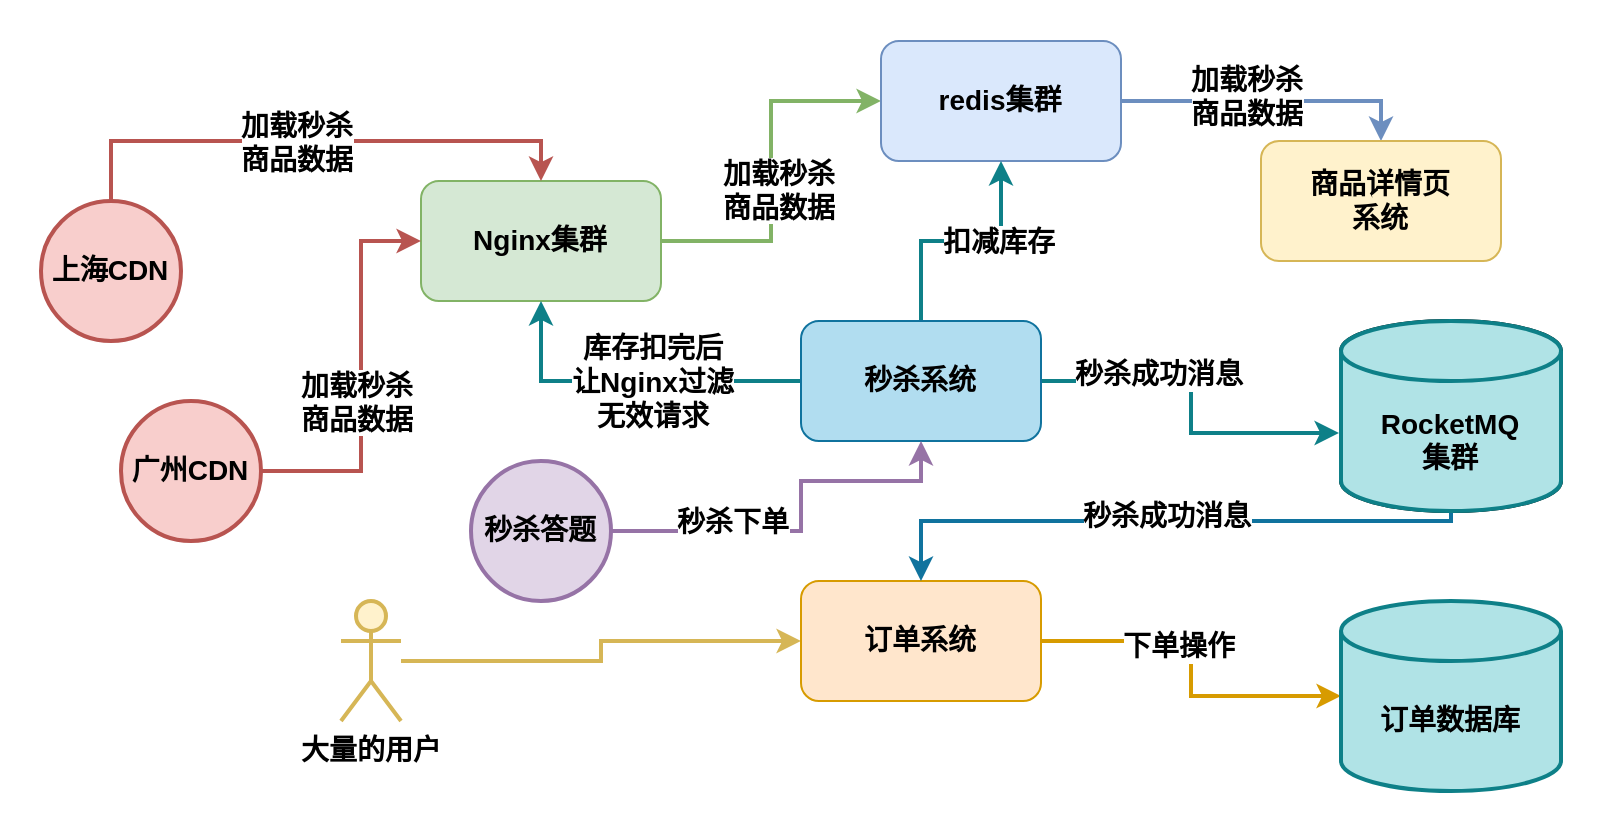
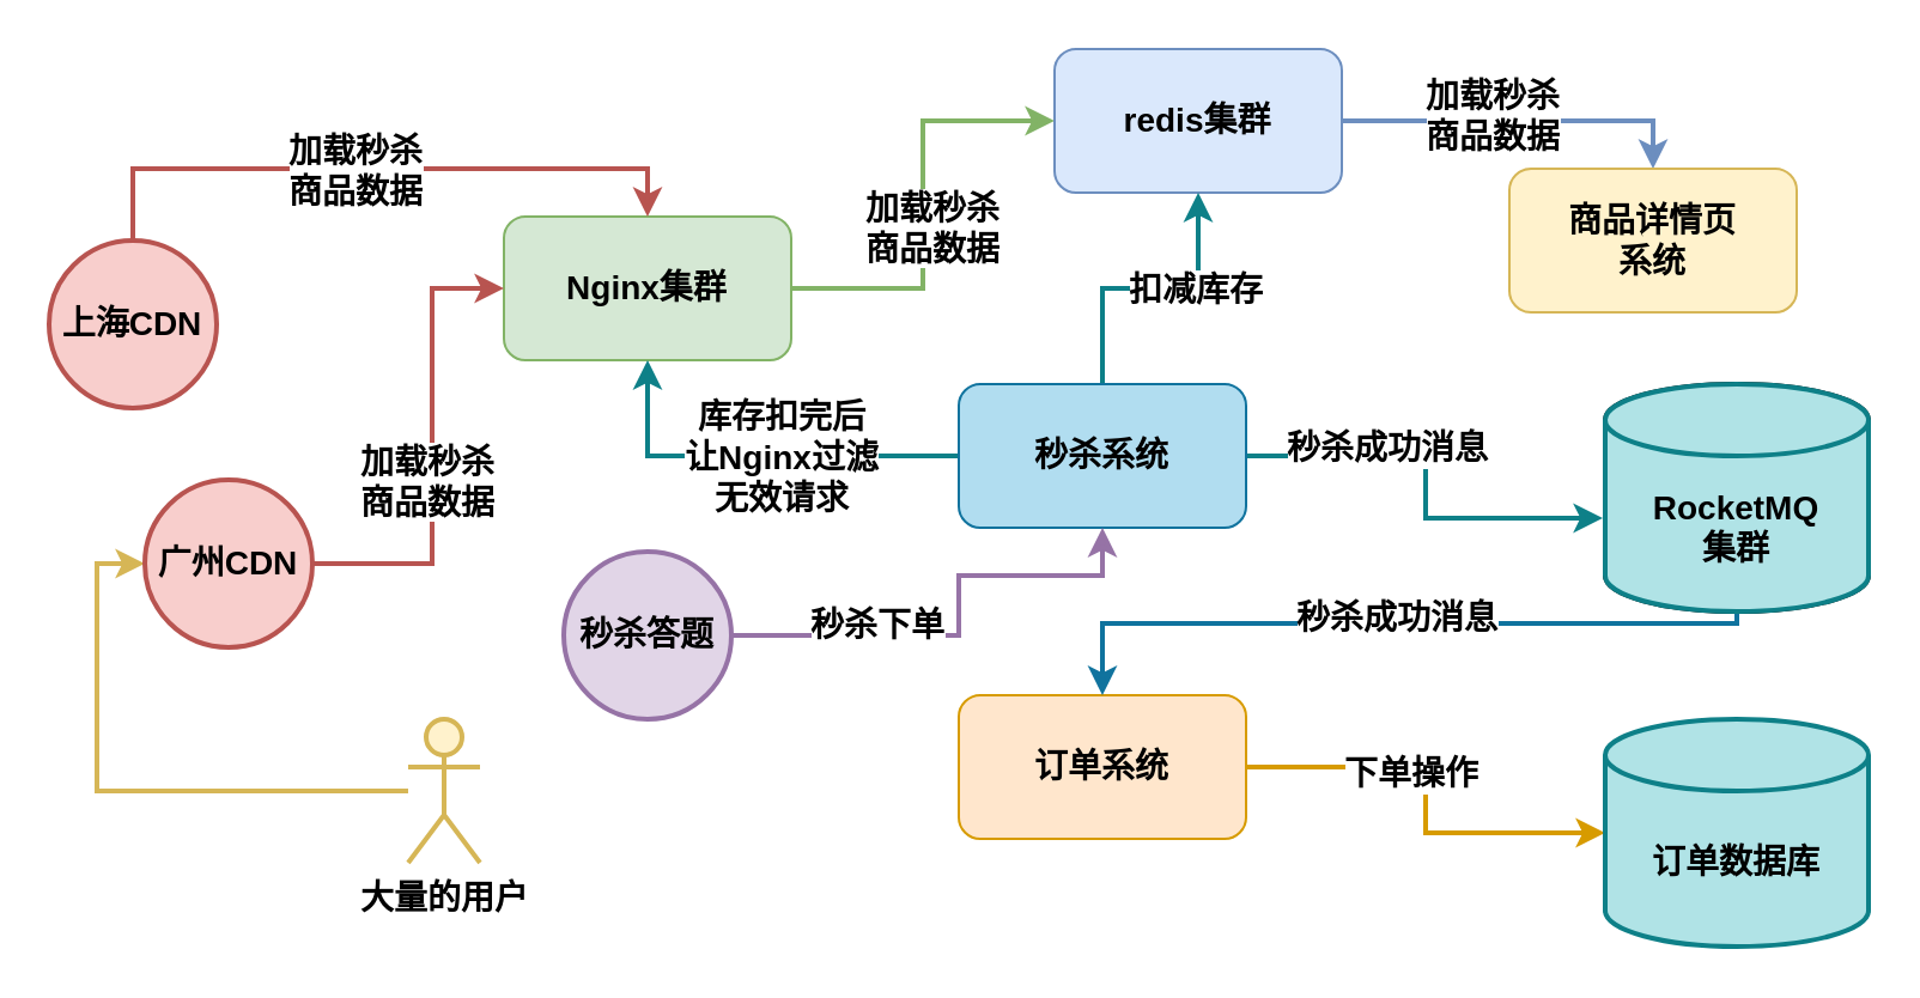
- <mxCell id="9" style="edgeStyle=orthogonalEdgeStyle;rounded=0;orthogonalLoop=1;jettySize=auto;html=1;strokeWidth=2;fillColor=#fff2cc;strokeColor=#d6b656;" edge="1" parent="1" source="10" target="27"><mxGeometry relative="1" as="geometry" /></mxCell>
+ <mxCell id="9" style="edgeStyle=orthogonalEdgeStyle;rounded=0;orthogonalLoop=1;jettySize=auto;html=1;entryX=0;entryY=0.5;entryDx=0;entryDy=0;strokeWidth=2;fillColor=#fff2cc;strokeColor=#d6b656;" edge="1" parent="1" source="10" target="13"><mxGeometry relative="1" as="geometry" /></mxCell>
